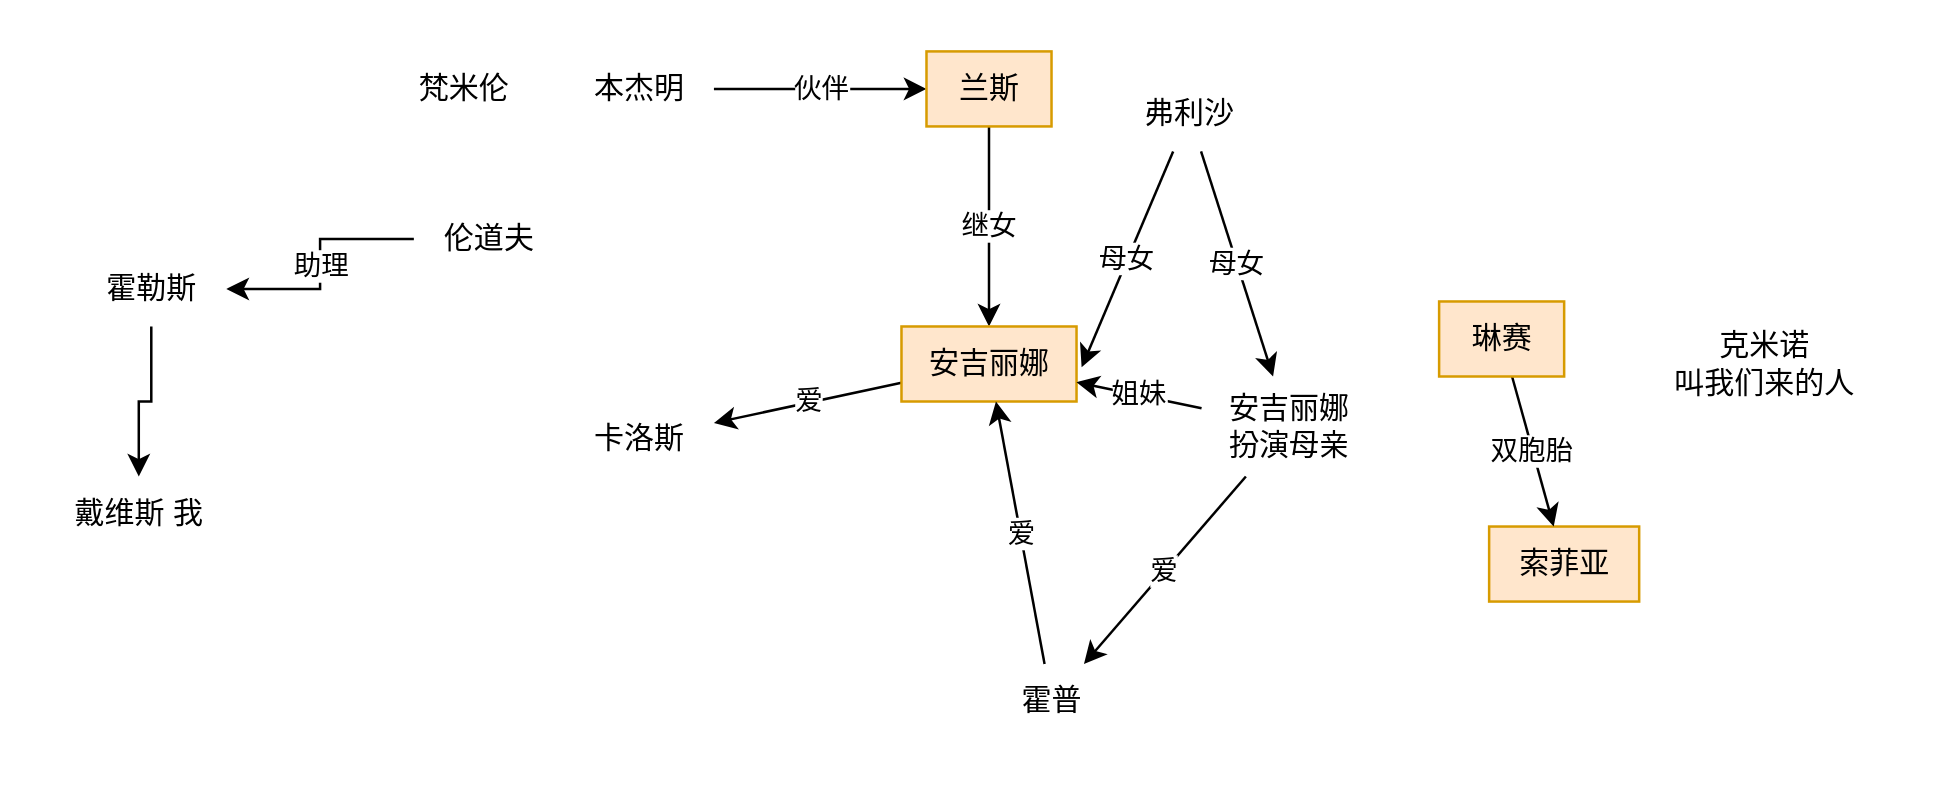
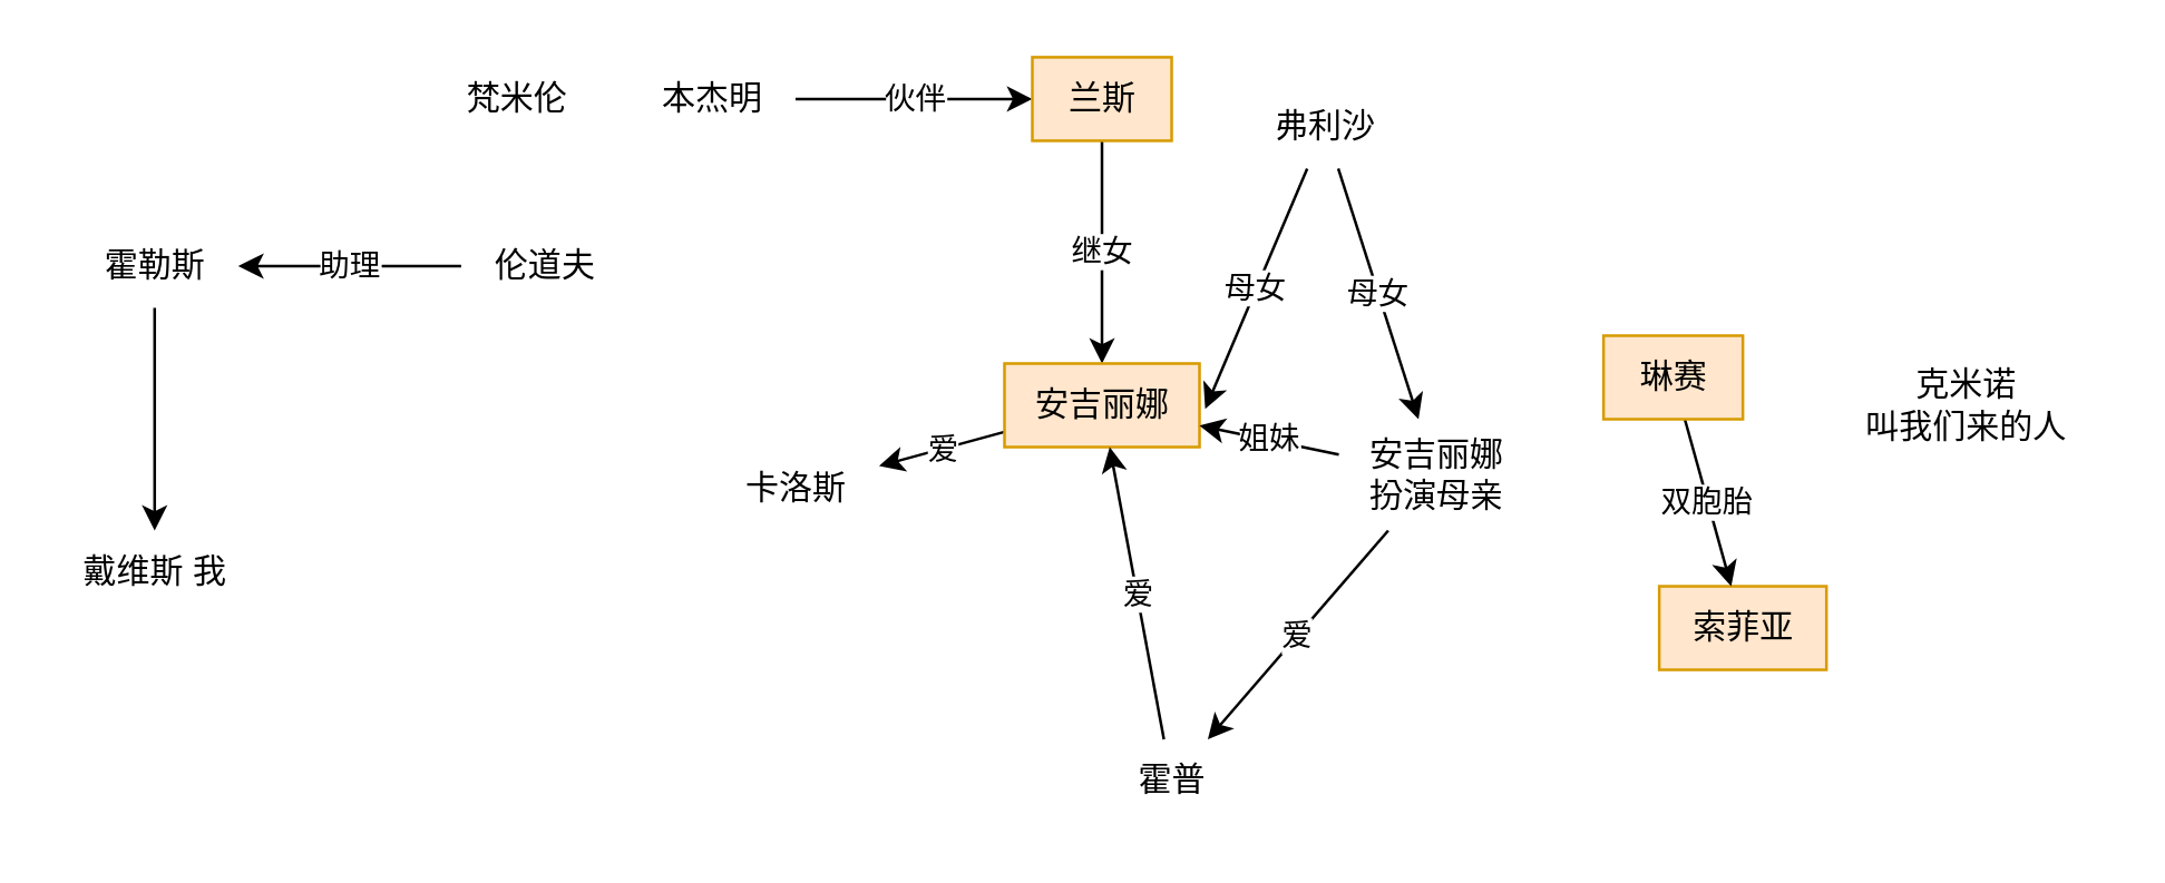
- <mxCell id="10" value="霍勒斯" style="text;html=1;align=center;verticalAlign=middle;resizable=0;points=[];autosize=1;strokeColor=none;fillColor=none;" parent="1" vertex="1"><mxGeometry x="30" y="100" width="60" height="30" as="geometry" /></mxCell>
+ <mxCell id="10" value="霍勒斯" style="text;html=1;align=center;verticalAlign=middle;resizable=0;points=[];autosize=1;strokeColor=none;fillColor=none;" parent="1" vertex="1"><mxGeometry x="25" y="80" width="60" height="30" as="geometry" /></mxCell>
- <mxCell id="24" value="卡洛斯" style="text;html=1;align=center;verticalAlign=middle;resizable=0;points=[];autosize=1;strokeColor=none;fillColor=none;" parent="1" vertex="1"><mxGeometry x="225" y="160" width="60" height="30" as="geometry" /></mxCell>
+ <mxCell id="24" value="卡洛斯" style="text;html=1;align=center;verticalAlign=middle;resizable=0;points=[];autosize=1;strokeColor=none;fillColor=none;" parent="1" vertex="1"><mxGeometry x="255" y="160" width="60" height="30" as="geometry" /></mxCell>
